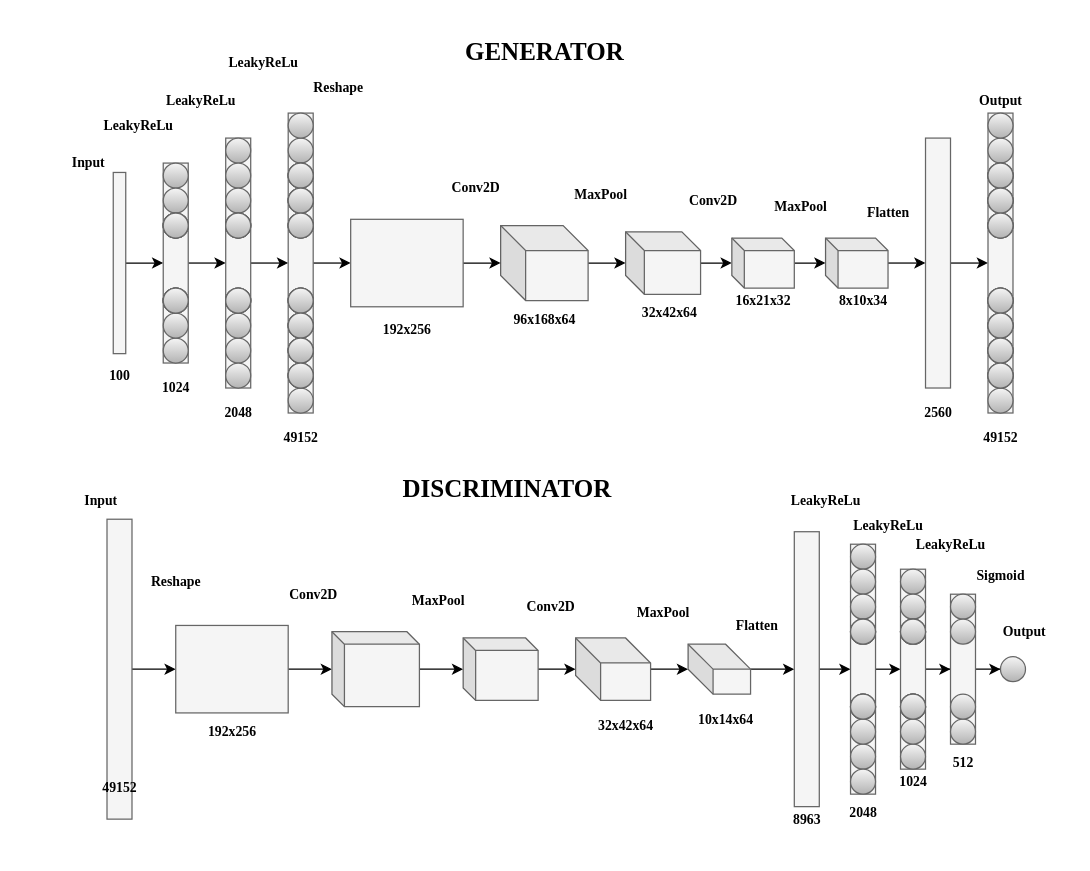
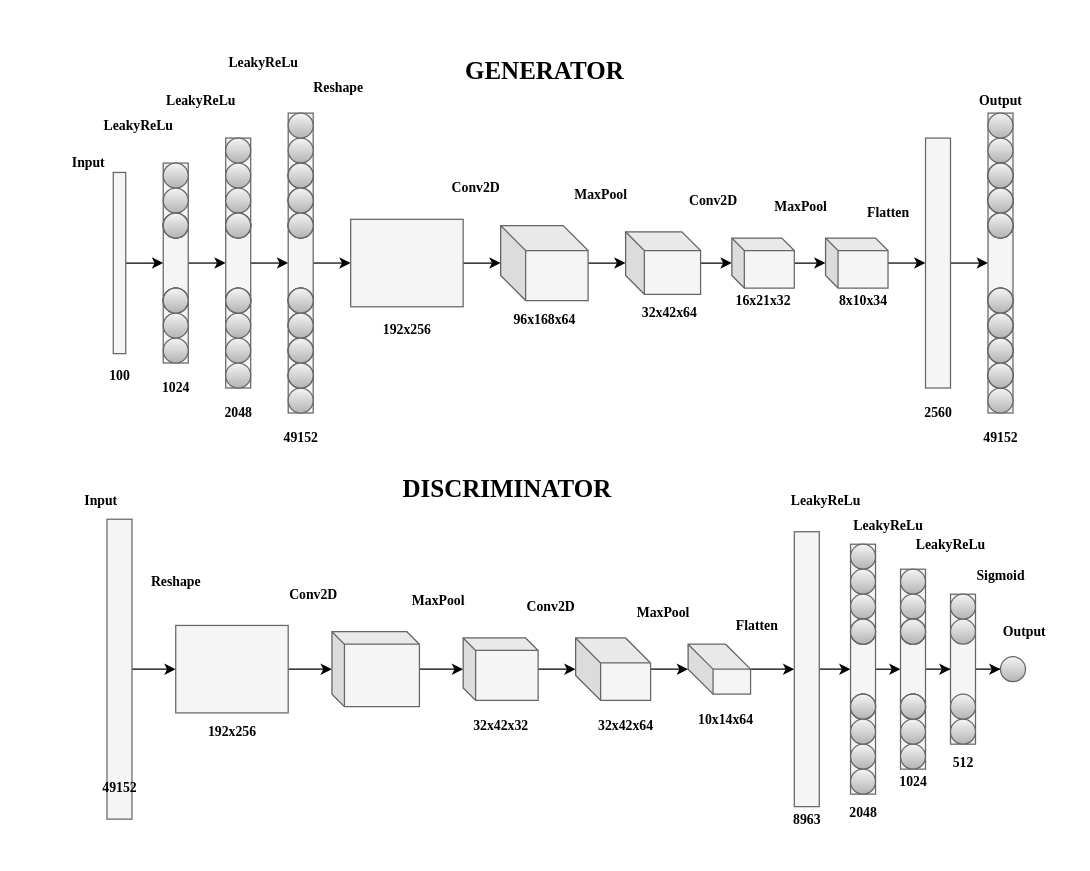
- <mxCell id="210" value="&lt;span style=&quot;font-size: 20px&quot;&gt;GENERATOR&lt;/span&gt;" style="text;strokeColor=none;fillColor=none;html=1;fontSize=11;fontStyle=1;verticalAlign=middle;align=center;fontFamily=Verdana;" vertex="1" parent="1"><mxGeometry x="347.5" y="20" width="175" height="40" as="geometry" /></mxCell>
+ <mxCell id="210" value="&lt;span style=&quot;font-size: 20px&quot;&gt;GENERATOR&lt;/span&gt;" style="text;strokeColor=none;fillColor=none;html=1;fontSize=11;fontStyle=1;verticalAlign=middle;align=center;fontFamily=Verdana;" vertex="1" parent="1"><mxGeometry x="347.5" y="35" width="175" height="40" as="geometry" /></mxCell>
+ <mxCell id="145" value="&lt;div style=&quot;font-size: 11px&quot;&gt;32x42x32&lt;/div&gt;" style="text;strokeColor=none;fillColor=none;html=1;fontSize=11;fontStyle=1;verticalAlign=middle;align=center;fontFamily=Verdana;" vertex="1" parent="1"><mxGeometry x="350" y="560" width="100" height="40" as="geometry" /></mxCell>
